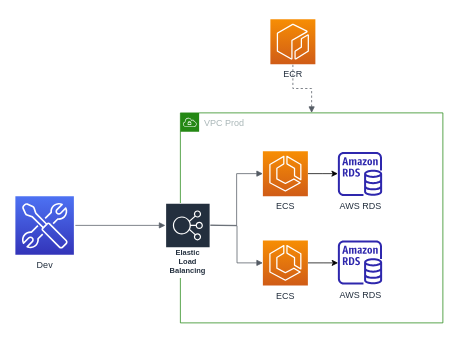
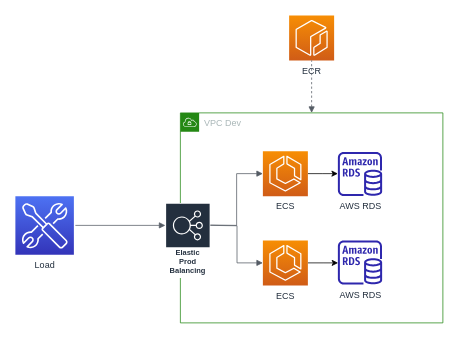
- <mxCell id="2" value="ECR" style="sketch=0;points=[[0,0,0],[0.25,0,0],[0.5,0,0],[0.75,0,0],[1,0,0],[0,1,0],[0.25,1,0],[0.5,1,0],[0.75,1,0],[1,1,0],[0,0.25,0],[0,0.5,0],[0,0.75,0],[1,0.25,0],[1,0.5,0],[1,0.75,0]];outlineConnect=0;fontColor=#232F3E;gradientColor=#F78E04;gradientDirection=north;fillColor=#D05C17;strokeColor=#ffffff;dashed=0;verticalLabelPosition=bottom;verticalAlign=top;align=center;html=1;fontSize=12;fontStyle=0;aspect=fixed;shape=mxgraph.aws4.resourceIcon;resIcon=mxgraph.aws4.ecr;" vertex="1" parent="1"><mxGeometry x="360" y="25" width="60" height="60" as="geometry" /></mxCell>
+ <mxCell id="2" value="ECR" style="sketch=0;points=[[0,0,0],[0.25,0,0],[0.5,0,0],[0.75,0,0],[1,0,0],[0,1,0],[0.25,1,0],[0.5,1,0],[0.75,1,0],[1,1,0],[0,0.25,0],[0,0.5,0],[0,0.75,0],[1,0.25,0],[1,0.5,0],[1,0.75,0]];outlineConnect=0;fontColor=#232F3E;gradientColor=#F78E04;gradientDirection=north;fillColor=#D05C17;strokeColor=#ffffff;dashed=0;verticalLabelPosition=bottom;verticalAlign=top;align=center;html=1;fontSize=12;fontStyle=0;aspect=fixed;shape=mxgraph.aws4.resourceIcon;resIcon=mxgraph.aws4.ecr;" vertex="1" parent="1"><mxGeometry x="385" y="20" width="60" height="60" as="geometry" /></mxCell>
- <mxCell id="3" value="VPC Prod" style="points=[[0,0],[0.25,0],[0.5,0],[0.75,0],[1,0],[1,0.25],[1,0.5],[1,0.75],[1,1],[0.75,1],[0.5,1],[0.25,1],[0,1],[0,0.75],[0,0.5],[0,0.25]];outlineConnect=0;gradientColor=none;html=1;whiteSpace=wrap;fontSize=12;fontStyle=0;container=1;pointerEvents=0;collapsible=0;recursiveResize=0;shape=mxgraph.aws4.group;grIcon=mxgraph.aws4.group_vpc;strokeColor=#248814;fillColor=none;verticalAlign=top;align=left;spacingLeft=30;fontColor=#AAB7B8;dashed=0;" vertex="1" parent="1"><mxGeometry x="240" y="150" width="350" height="280" as="geometry" /></mxCell>
+ <mxCell id="3" value="VPC Dev" style="points=[[0,0],[0.25,0],[0.5,0],[0.75,0],[1,0],[1,0.25],[1,0.5],[1,0.75],[1,1],[0.75,1],[0.5,1],[0.25,1],[0,1],[0,0.75],[0,0.5],[0,0.25]];outlineConnect=0;gradientColor=none;html=1;whiteSpace=wrap;fontSize=12;fontStyle=0;container=1;pointerEvents=0;collapsible=0;recursiveResize=0;shape=mxgraph.aws4.group;grIcon=mxgraph.aws4.group_vpc;strokeColor=#248814;fillColor=none;verticalAlign=top;align=left;spacingLeft=30;fontColor=#AAB7B8;dashed=0;" vertex="1" parent="1"><mxGeometry x="240" y="150" width="350" height="280" as="geometry" /></mxCell>
- <mxCell id="14" value="Dev" style="sketch=0;points=[[0,0,0],[0.25,0,0],[0.5,0,0],[0.75,0,0],[1,0,0],[0,1,0],[0.25,1,0],[0.5,1,0],[0.75,1,0],[1,1,0],[0,0.25,0],[0,0.5,0],[0,0.75,0],[1,0.25,0],[1,0.5,0],[1,0.75,0]];outlineConnect=0;fontColor=#232F3E;gradientColor=#4D72F3;gradientDirection=north;fillColor=#3334B9;strokeColor=#ffffff;dashed=0;verticalLabelPosition=bottom;verticalAlign=top;align=center;html=1;fontSize=12;fontStyle=0;aspect=fixed;shape=mxgraph.aws4.resourceIcon;resIcon=mxgraph.aws4.developer_tools;" vertex="1" parent="1"><mxGeometry x="20" y="261" width="78" height="78" as="geometry" /></mxCell>
+ <mxCell id="14" value="Load" style="sketch=0;points=[[0,0,0],[0.25,0,0],[0.5,0,0],[0.75,0,0],[1,0,0],[0,1,0],[0.25,1,0],[0.5,1,0],[0.75,1,0],[1,1,0],[0,0.25,0],[0,0.5,0],[0,0.75,0],[1,0.25,0],[1,0.5,0],[1,0.75,0]];outlineConnect=0;fontColor=#232F3E;gradientColor=#4D72F3;gradientDirection=north;fillColor=#3334B9;strokeColor=#ffffff;dashed=0;verticalLabelPosition=bottom;verticalAlign=top;align=center;html=1;fontSize=12;fontStyle=0;aspect=fixed;shape=mxgraph.aws4.resourceIcon;resIcon=mxgraph.aws4.developer_tools;" vertex="1" parent="1"><mxGeometry x="20" y="261" width="78" height="78" as="geometry" /></mxCell>
- <mxCell id="9" value="Elastic Load Balancing" style="sketch=0;outlineConnect=0;fontColor=#232F3E;gradientColor=none;strokeColor=#ffffff;fillColor=#232F3E;dashed=0;verticalLabelPosition=middle;verticalAlign=bottom;align=center;html=1;whiteSpace=wrap;fontSize=10;fontStyle=1;spacing=3;shape=mxgraph.aws4.productIcon;prIcon=mxgraph.aws4.elastic_load_balancing;" vertex="1" parent="3"><mxGeometry x="-20" y="120" width="60" height="100" as="geometry" /></mxCell>
+ <mxCell id="9" value="Elastic Prod Balancing" style="sketch=0;outlineConnect=0;fontColor=#232F3E;gradientColor=none;strokeColor=#ffffff;fillColor=#232F3E;dashed=0;verticalLabelPosition=middle;verticalAlign=bottom;align=center;html=1;whiteSpace=wrap;fontSize=10;fontStyle=1;spacing=3;shape=mxgraph.aws4.productIcon;prIcon=mxgraph.aws4.elastic_load_balancing;" vertex="1" parent="3"><mxGeometry x="-20" y="120" width="60" height="100" as="geometry" /></mxCell>
